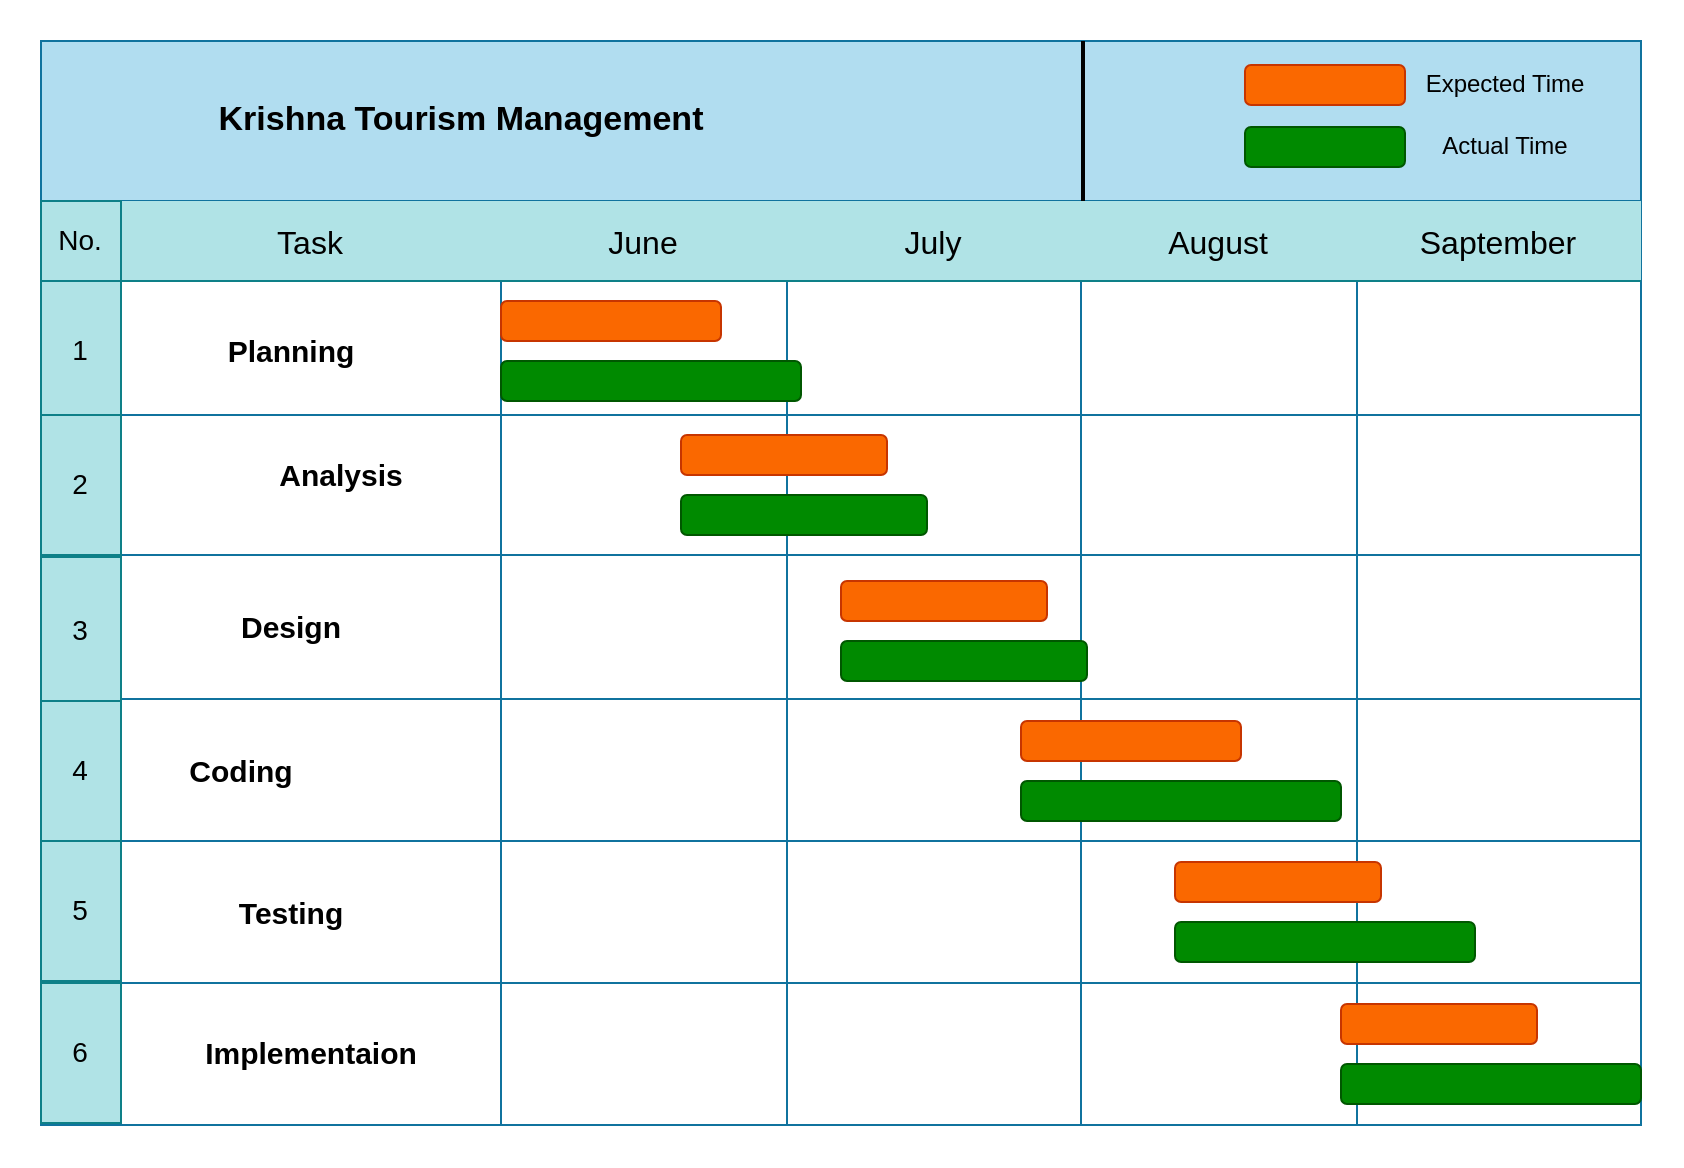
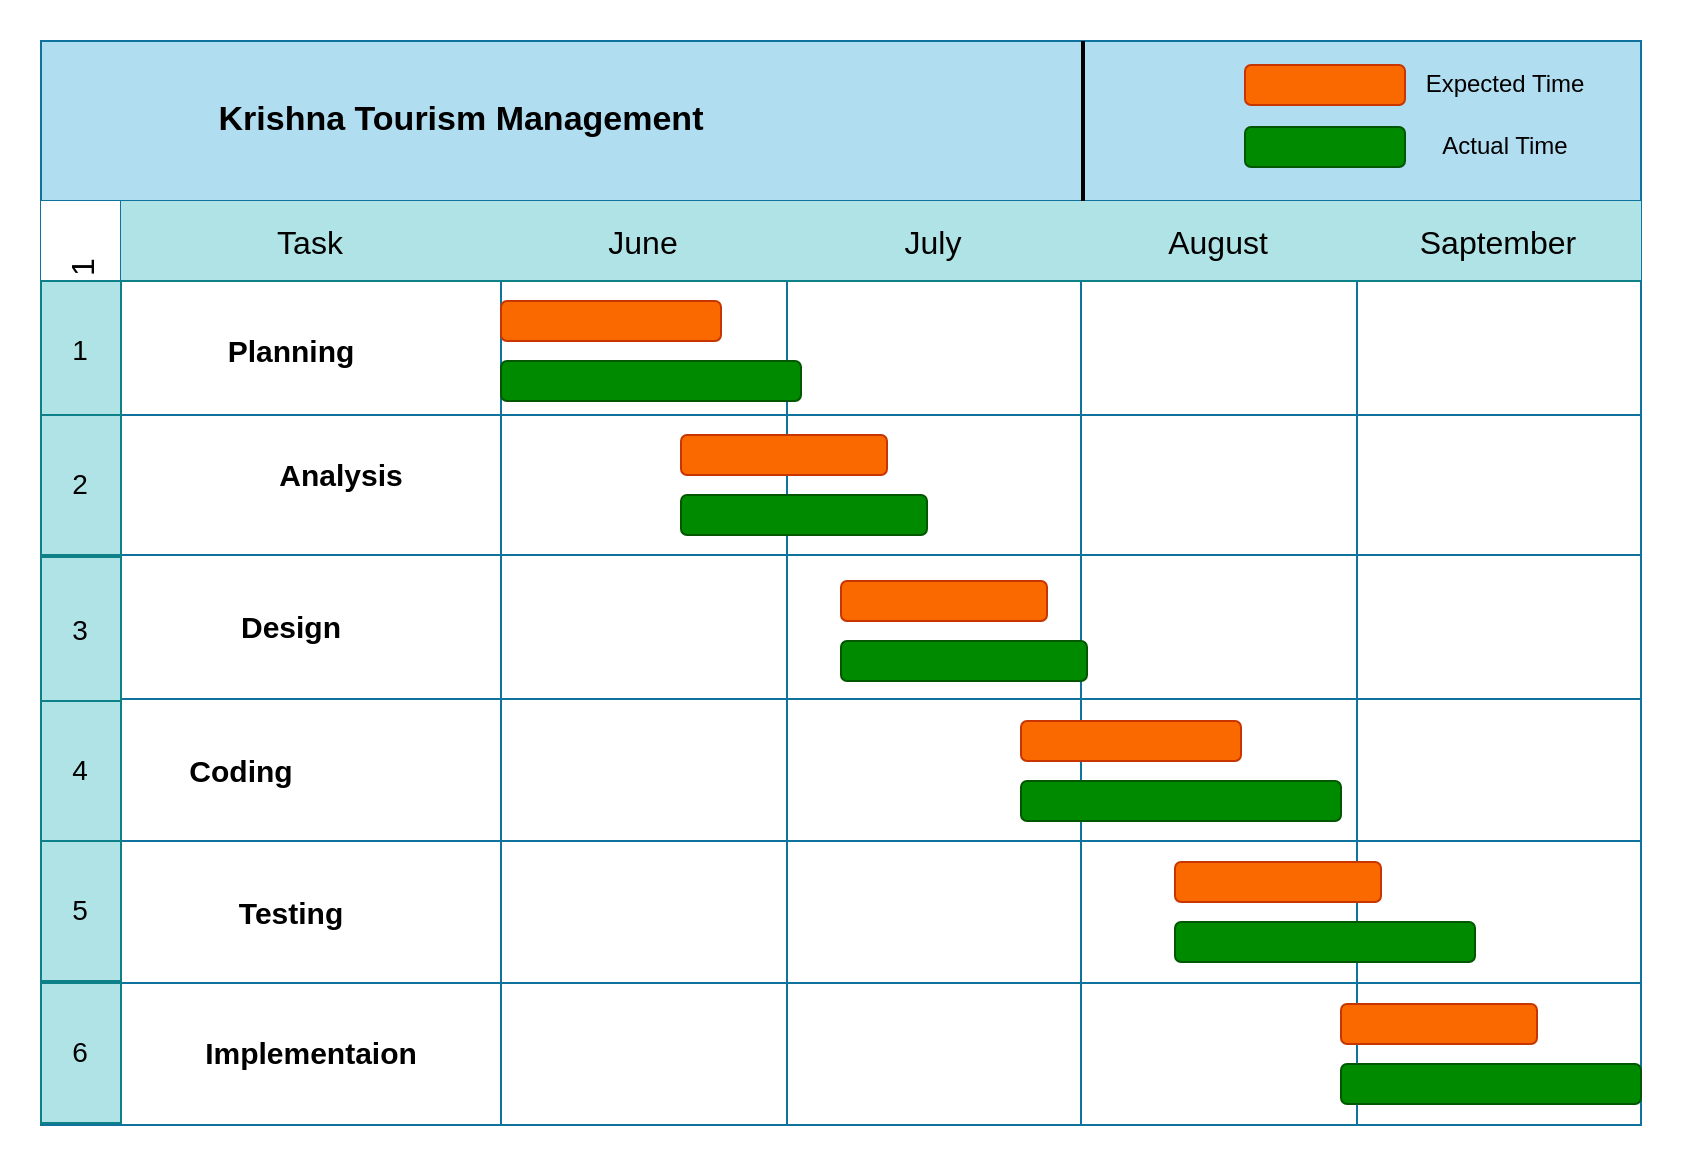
- <mxCell id="5" value="&lt;font style=&quot;font-size: 14px;&quot;&gt;No.&lt;/font&gt;" style="rounded=0;whiteSpace=wrap;html=1;fillColor=#b0e3e6;strokeColor=#0e8088;" vertex="1" parent="4"><mxGeometry x="-40" width="40" height="40" as="geometry" /></mxCell>
